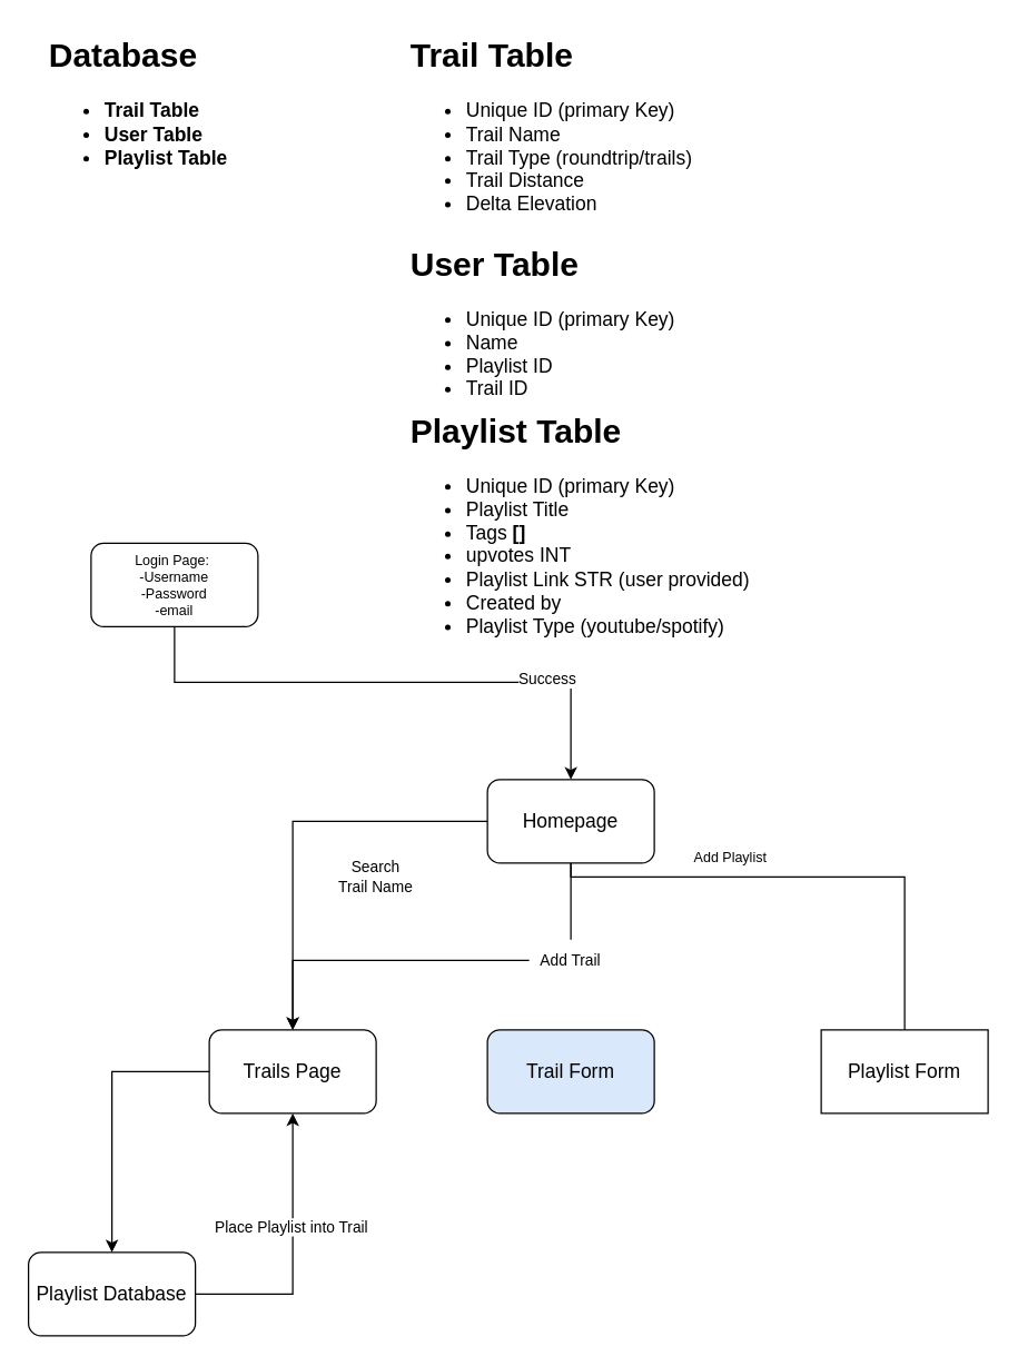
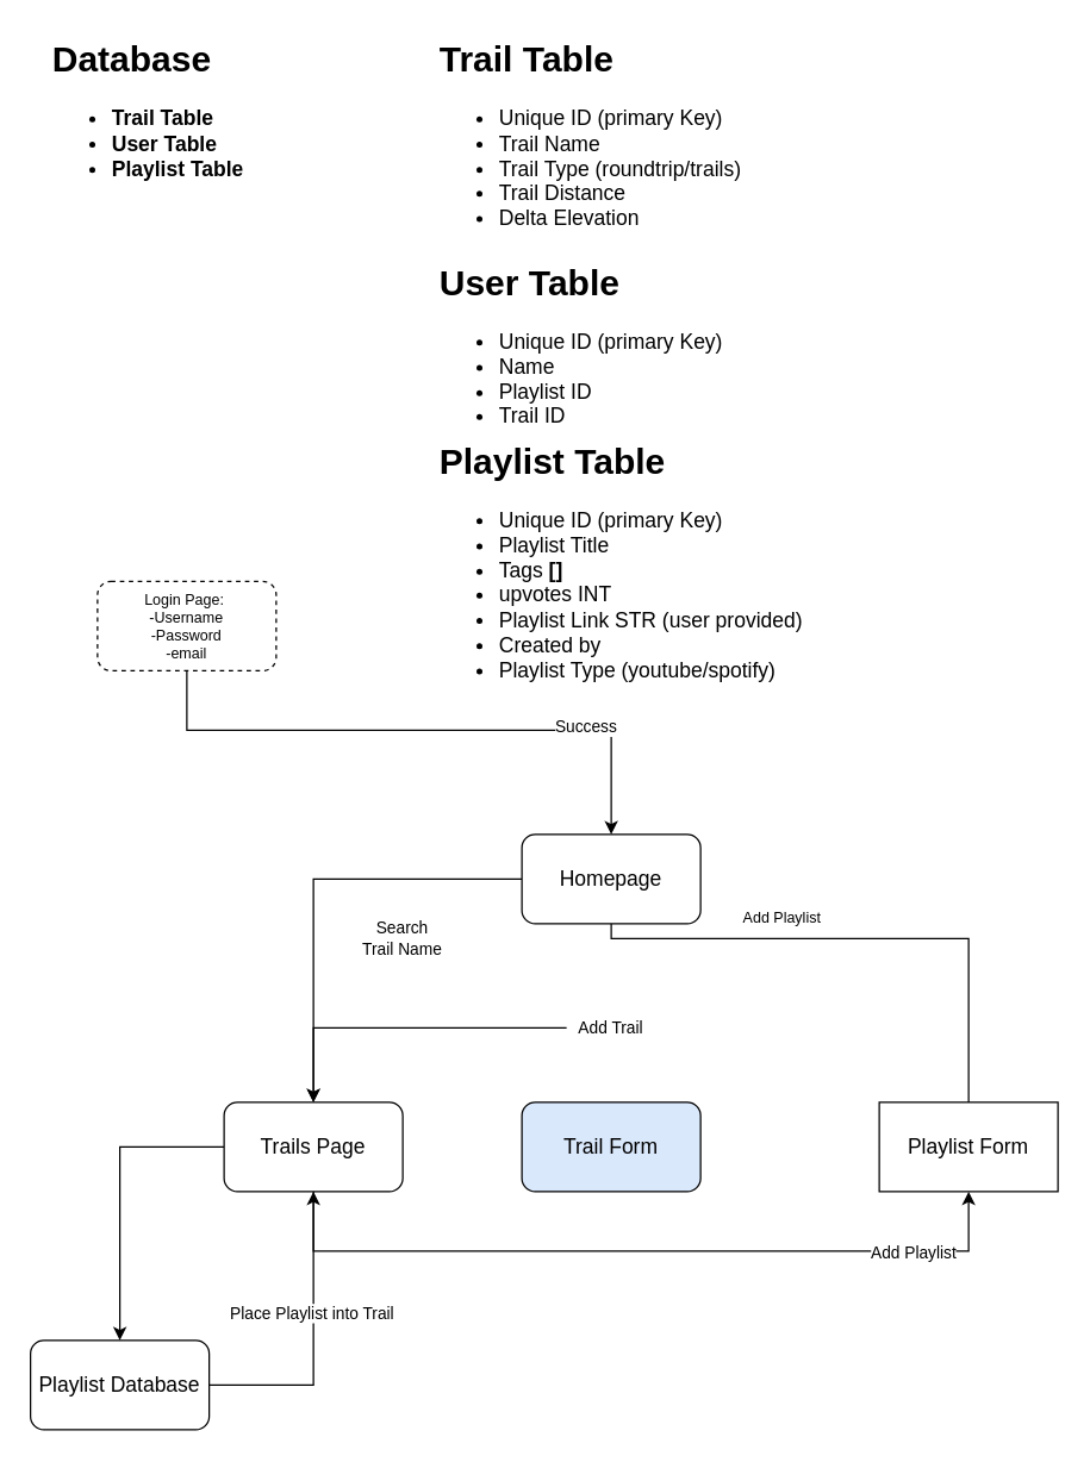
- <mxCell id="14" value="Login Page:&amp;nbsp;&lt;br&gt;-Username&lt;br&gt;-Password&lt;br&gt;-email" style="rounded=1;whiteSpace=wrap;html=1;fontSize=10;" parent="1" vertex="1"><mxGeometry x="65" y="390" width="120" height="60" as="geometry" /></mxCell>
+ <mxCell id="14" value="Login Page:&amp;nbsp;&lt;br&gt;-Username&lt;br&gt;-Password&lt;br&gt;-email" style="rounded=1;whiteSpace=wrap;html=1;fontSize=10;dashed=1;" parent="1" vertex="1"><mxGeometry x="65" y="390" width="120" height="60" as="geometry" /></mxCell>
- <mxCell id="17" value="" style="edgeStyle=orthogonalEdgeStyle;rounded=0;orthogonalLoop=1;jettySize=auto;html=1;fontSize=11;endArrow=none;" parent="1" source="9" target="16" edge="1"><mxGeometry relative="1" as="geometry"><mxPoint x="410" y="660" as="sourcePoint" /><mxPoint x="410" y="740" as="targetPoint" /></mxGeometry></mxCell>
+ <mxCell id="24" value="" style="endArrow=classic;html=1;rounded=0;fontSize=11;exitX=0.5;exitY=1;exitDx=0;exitDy=0;entryX=0.5;entryY=1;entryDx=0;entryDy=0;" parent="1" source="19" target="10" edge="1"><mxGeometry width="50" height="50" relative="1" as="geometry"><mxPoint x="440" y="880" as="sourcePoint" /><mxPoint x="360" y="720" as="targetPoint" /><Array as="points"><mxPoint x="210" y="840" /><mxPoint x="650" y="840" /></Array></mxGeometry></mxCell>
+ <mxCell id="25" value="Add Playlist" style="edgeLabel;html=1;align=center;verticalAlign=middle;resizable=0;points=[];fontSize=11;" parent="24" vertex="1" connectable="0"><mxGeometry x="0.699" relative="1" as="geometry"><mxPoint as="offset" /></mxGeometry></mxCell>
